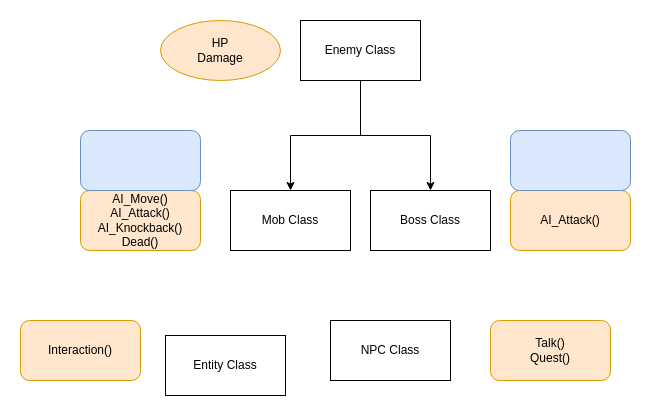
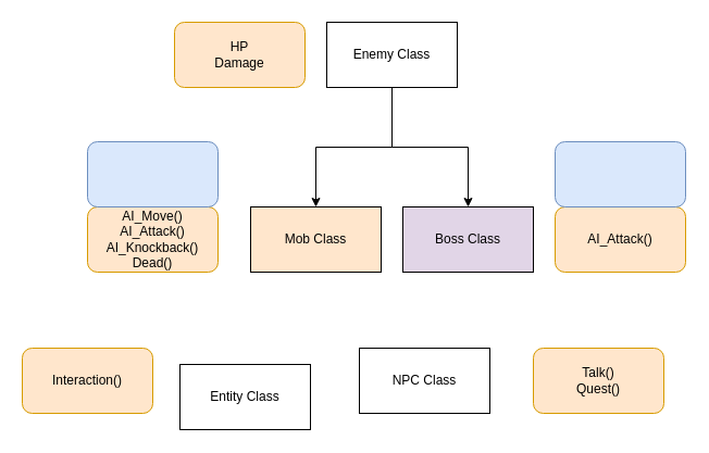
- <mxCell id="7" value="HP&lt;br&gt;Damage" style="ellipse;whiteSpace=wrap;html=1;fillColor=#ffe6cc;strokeColor=#d79b00;" vertex="1" parent="1"><mxGeometry x="160" y="20" width="120" height="60" as="geometry" /></mxCell>
+ <mxCell id="7" value="HP&lt;br&gt;Damage" style="rounded=1;whiteSpace=wrap;html=1;fillColor=#ffe6cc;strokeColor=#d79b00;" vertex="1" parent="1"><mxGeometry x="160" y="20" width="120" height="60" as="geometry" /></mxCell>
- <mxCell id="5" value="Mob Class" style="rounded=0;whiteSpace=wrap;html=1;" vertex="1" parent="1"><mxGeometry x="230" y="190" width="120" height="60" as="geometry" /></mxCell>
+ <mxCell id="5" value="Mob Class" style="rounded=0;whiteSpace=wrap;html=1;fillColor=#ffe6cc;" vertex="1" parent="1"><mxGeometry x="230" y="190" width="120" height="60" as="geometry" /></mxCell>
- <mxCell id="11" value="Boss Class" style="rounded=0;whiteSpace=wrap;html=1;" vertex="1" parent="1"><mxGeometry x="370" y="190" width="120" height="60" as="geometry" /></mxCell>
+ <mxCell id="11" value="Boss Class" style="rounded=0;whiteSpace=wrap;html=1;fillColor=#e1d5e7;" vertex="1" parent="1"><mxGeometry x="370" y="190" width="120" height="60" as="geometry" /></mxCell>
